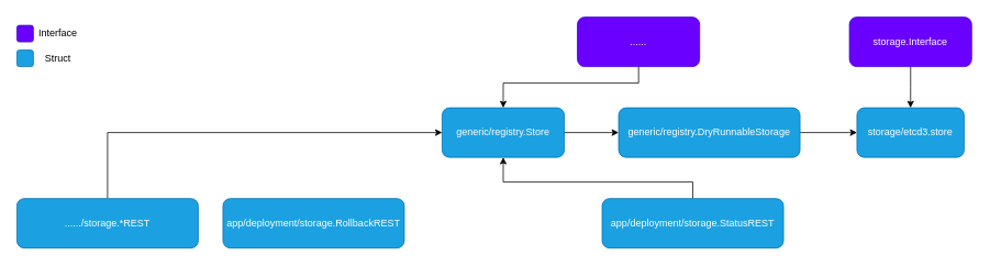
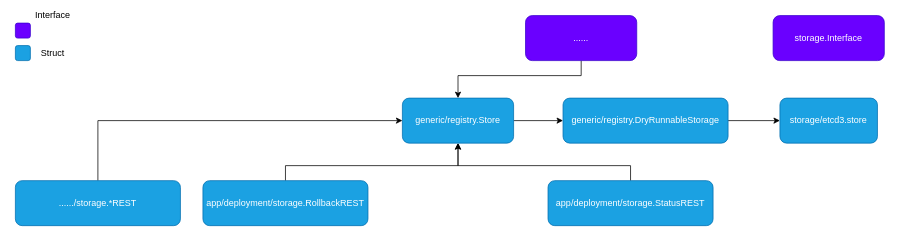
- <mxCell id="18" value="Interface" style="text;html=1;strokeColor=none;fillColor=none;align=center;verticalAlign=middle;whiteSpace=wrap;rounded=0;" vertex="1" parent="1"><mxGeometry x="50" y="30" width="40" height="20" as="geometry" /></mxCell>
+ <mxCell id="18" value="Interface" style="text;html=1;strokeColor=none;fillColor=none;align=center;verticalAlign=middle;whiteSpace=wrap;rounded=0;" vertex="1" parent="1"><mxGeometry x="50" y="10" width="40" height="20" as="geometry" /></mxCell>
- <mxCell id="9" style="edgeStyle=orthogonalEdgeStyle;rounded=0;orthogonalLoop=1;jettySize=auto;html=1;entryX=0.5;entryY=0;entryDx=0;entryDy=0;startArrow=none;startFill=0;endArrow=classic;endFill=1;" edge="1" parent="1" source="10" target="8"><mxGeometry relative="1" as="geometry" /></mxCell>
+ <mxCell id="13" style="edgeStyle=orthogonalEdgeStyle;rounded=0;orthogonalLoop=1;jettySize=auto;html=1;entryX=0.5;entryY=1;entryDx=0;entryDy=0;startArrow=none;startFill=0;endArrow=classic;endFill=1;" edge="1" parent="1" source="14" target="3"><mxGeometry relative="1" as="geometry"><Array as="points"><mxPoint x="380" y="220" /><mxPoint x="610" y="220" /></Array></mxGeometry></mxCell>
